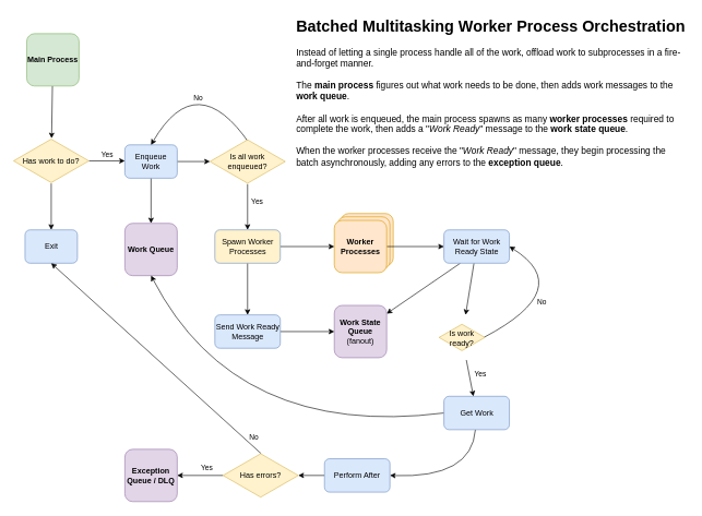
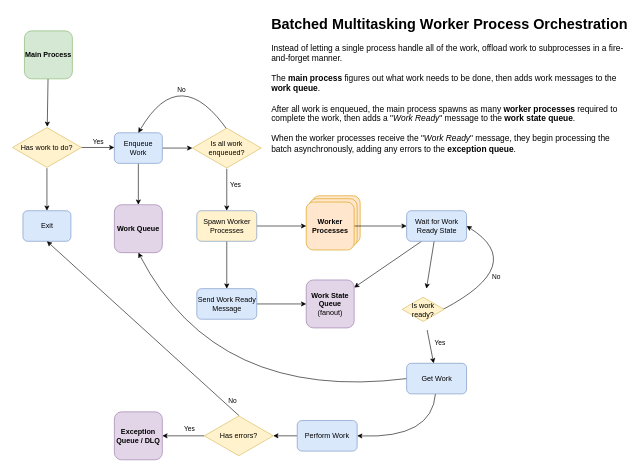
- <mxCell id="40" value="Perform After" style="rounded=1;whiteSpace=wrap;html=1;fillColor=#dae8fc;strokeColor=#6c8ebf;" vertex="1" parent="1"><mxGeometry x="495" y="701" width="100" height="51" as="geometry" /></mxCell>
+ <mxCell id="40" value="Perform Work" style="rounded=1;whiteSpace=wrap;html=1;fillColor=#dae8fc;strokeColor=#6c8ebf;" vertex="1" parent="1"><mxGeometry x="495" y="701" width="100" height="51" as="geometry" /></mxCell>
